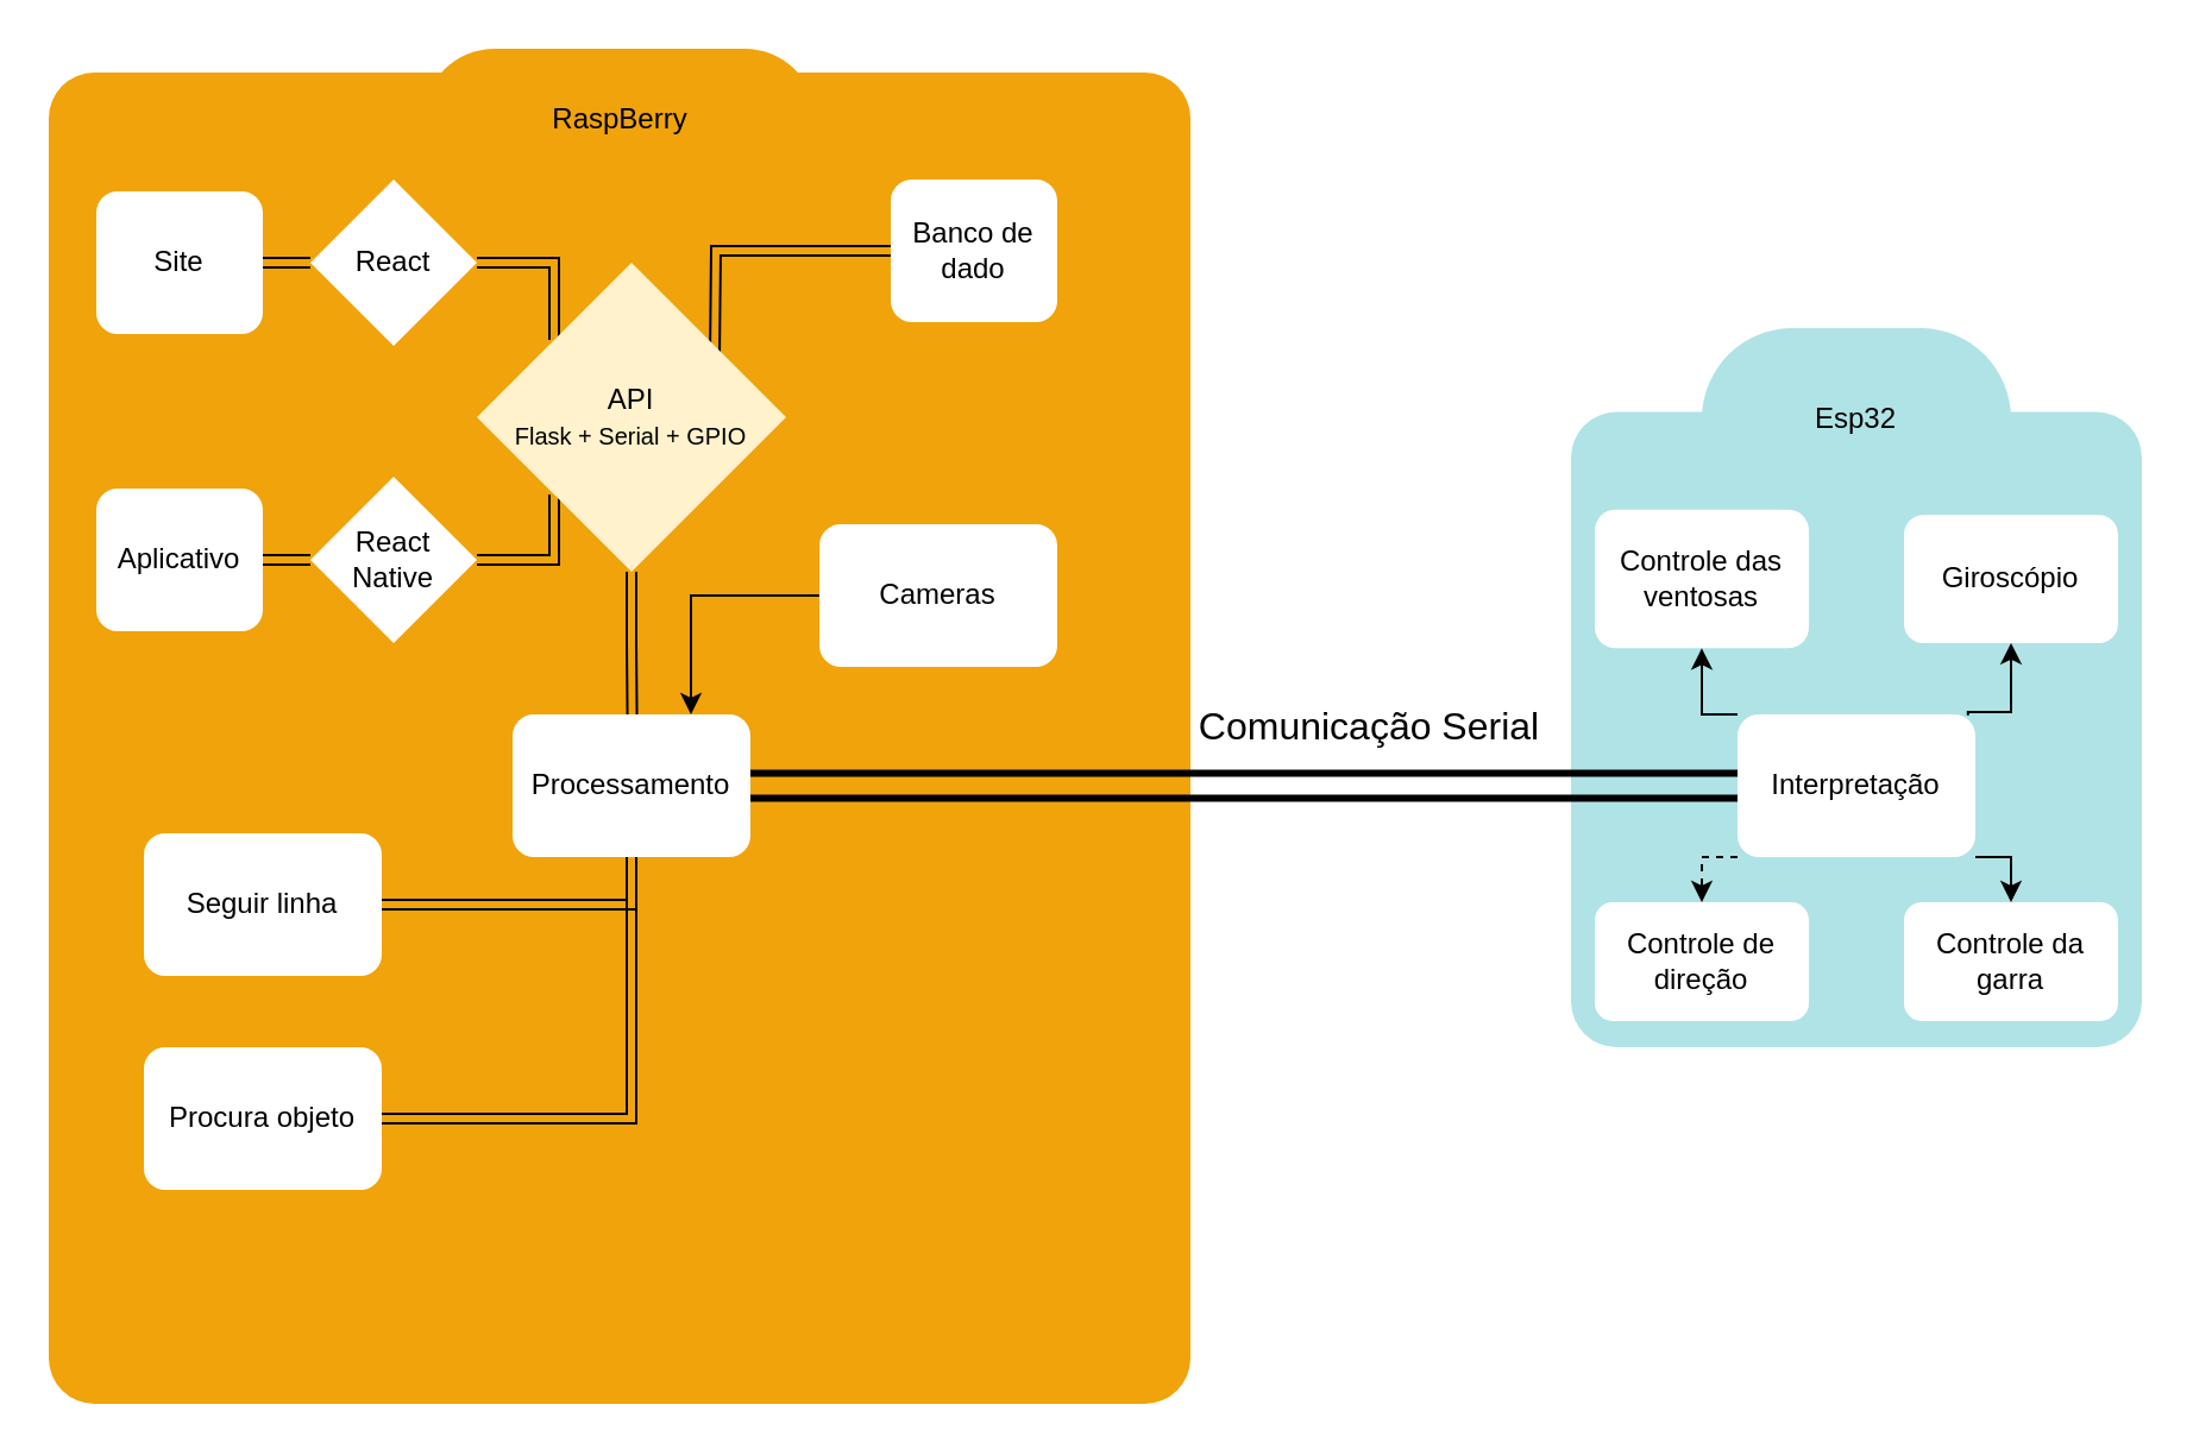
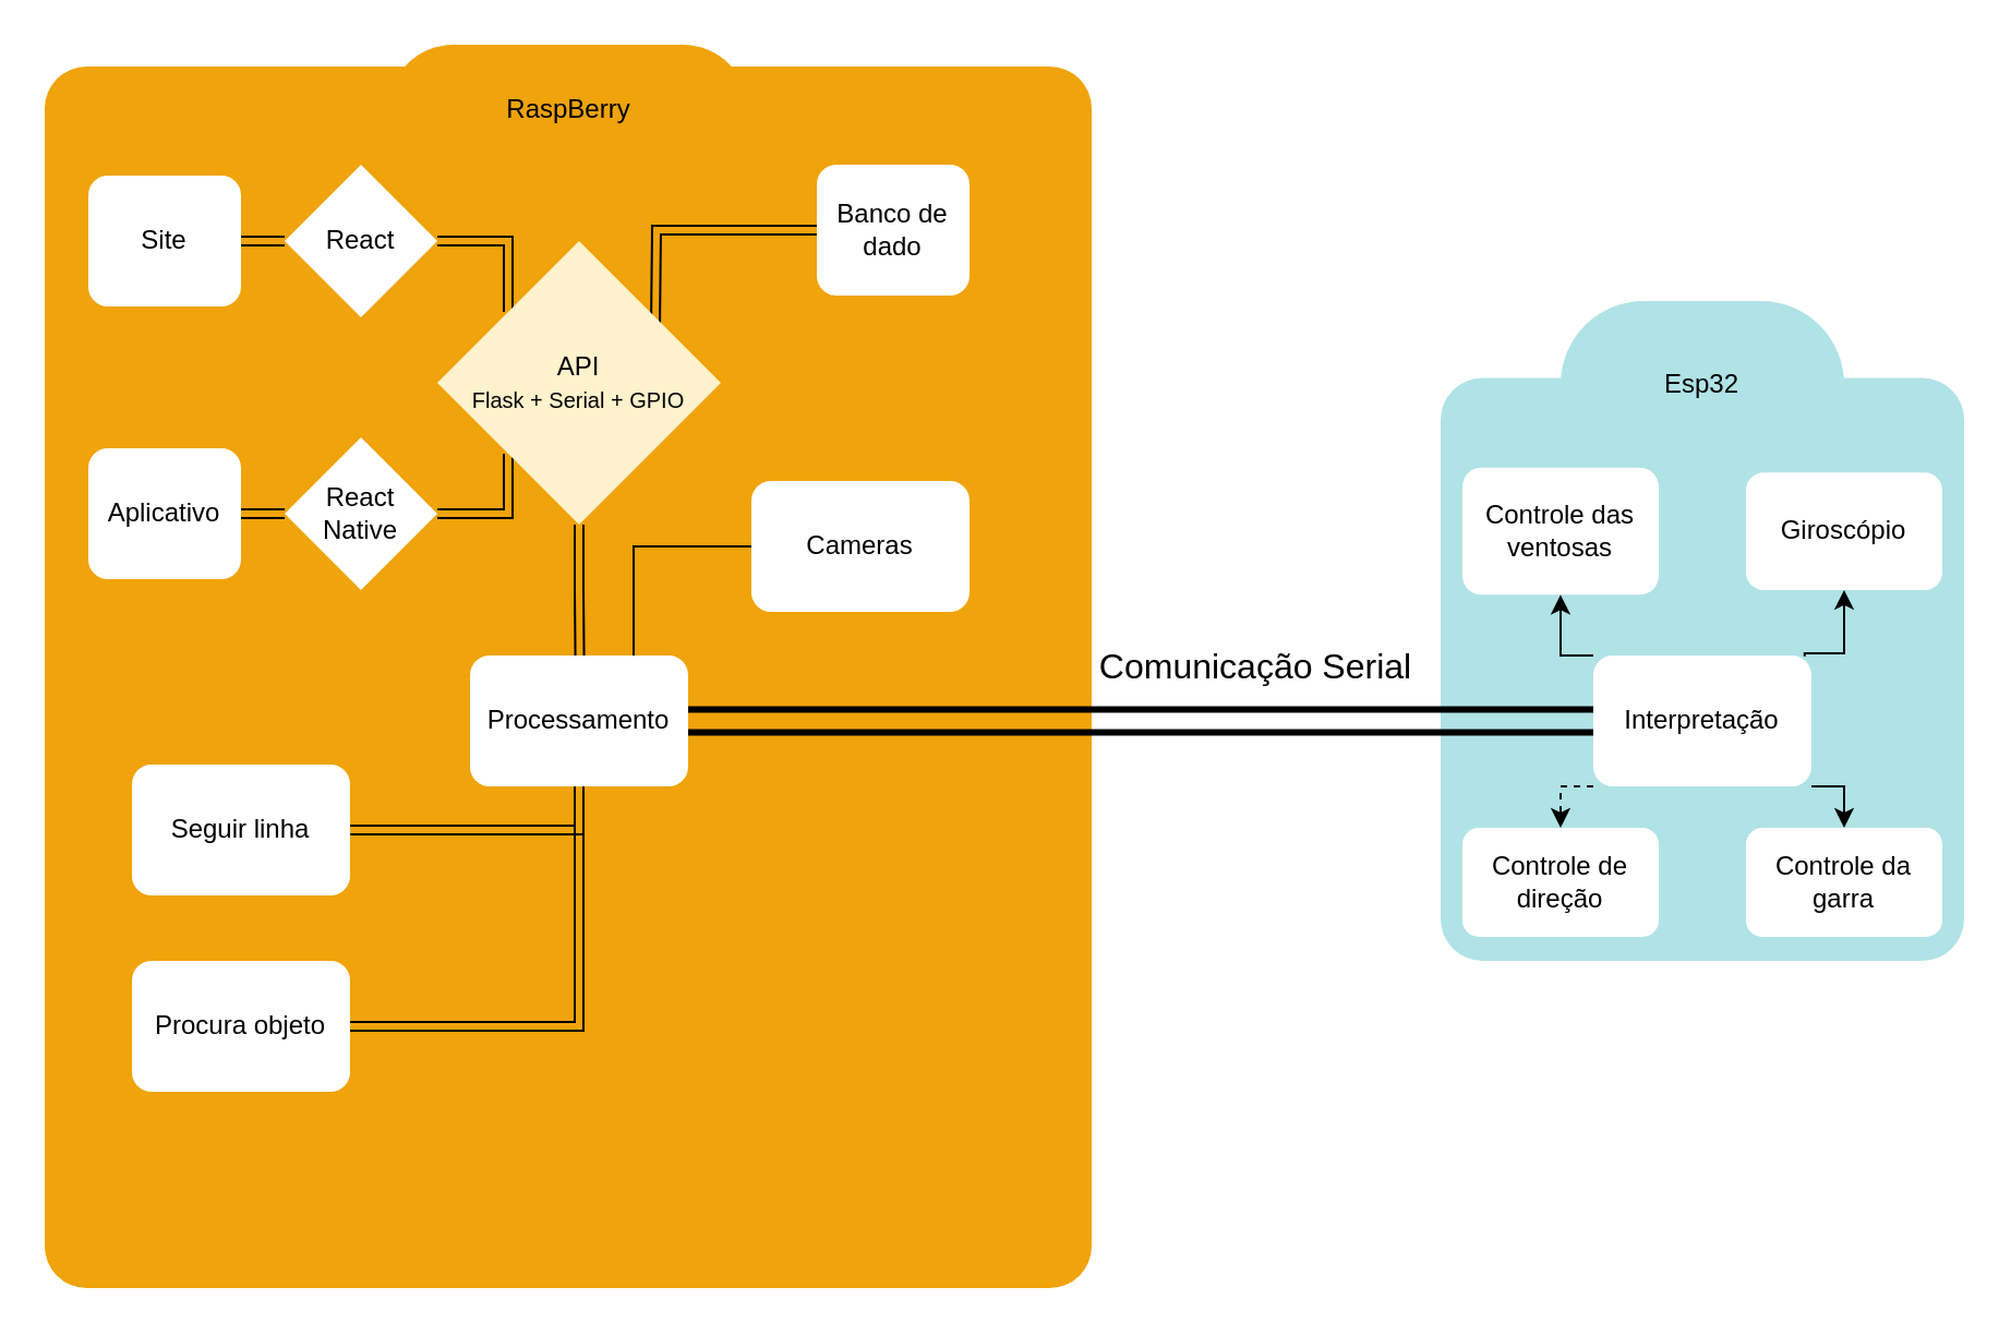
- <mxCell id="34" style="edgeStyle=orthogonalEdgeStyle;rounded=0;orthogonalLoop=1;jettySize=auto;html=1;entryX=0.75;entryY=0;entryDx=0;entryDy=0;" edge="1" parent="1" source="35" target="24"><mxGeometry relative="1" as="geometry" /></mxCell>
+ <mxCell id="34" style="edgeStyle=orthogonalEdgeStyle;rounded=0;orthogonalLoop=1;jettySize=auto;html=1;entryX=0.75;entryY=0;entryDx=0;entryDy=0;endArrow=none;" edge="1" parent="1" source="35" target="24"><mxGeometry relative="1" as="geometry" /></mxCell>
